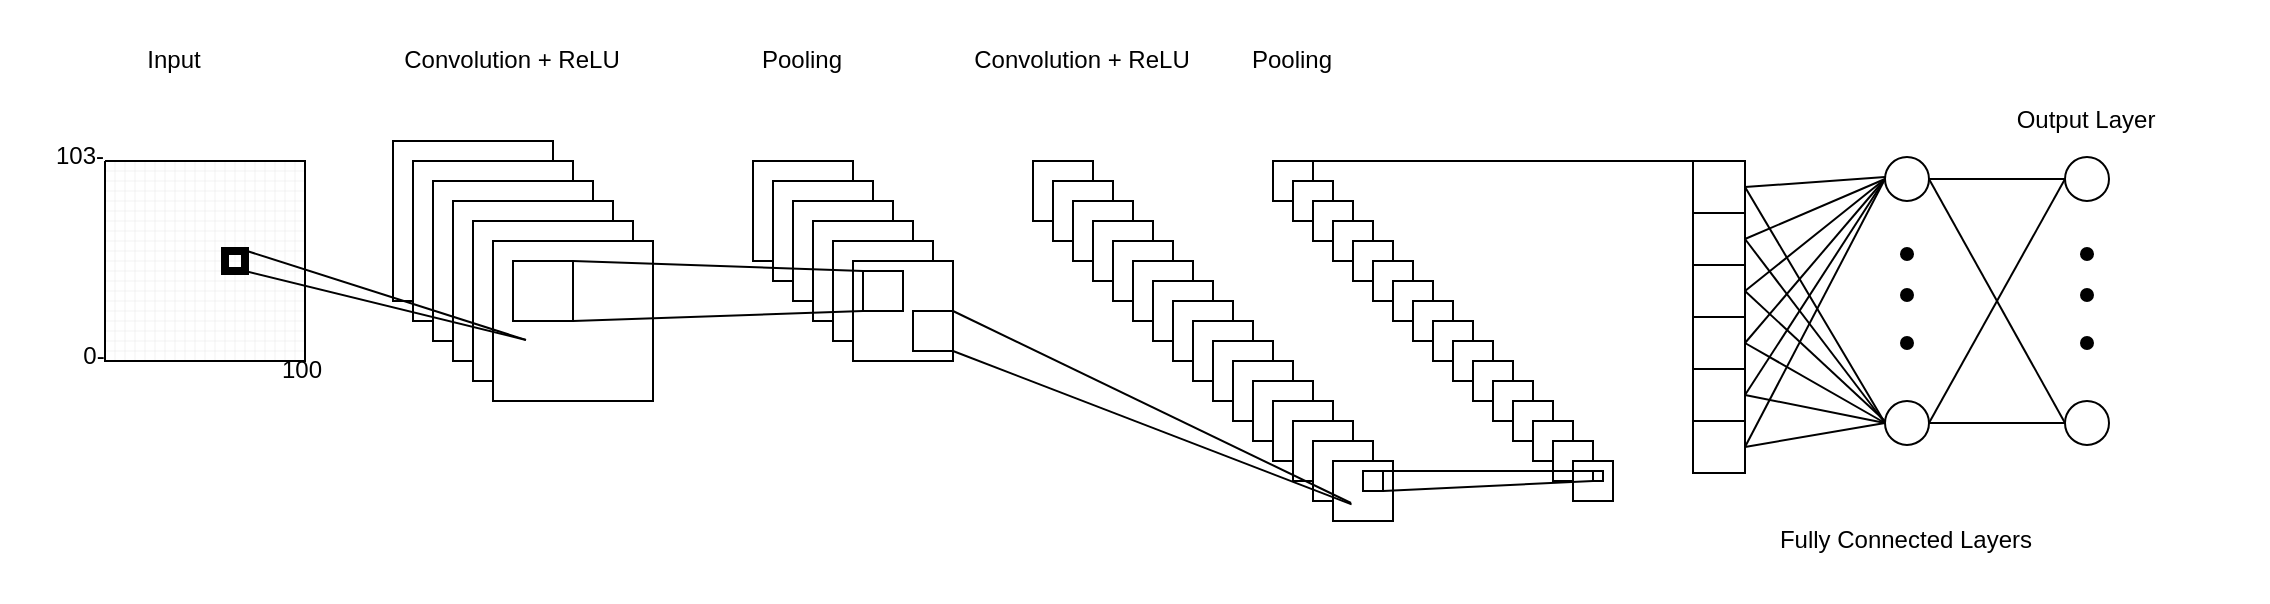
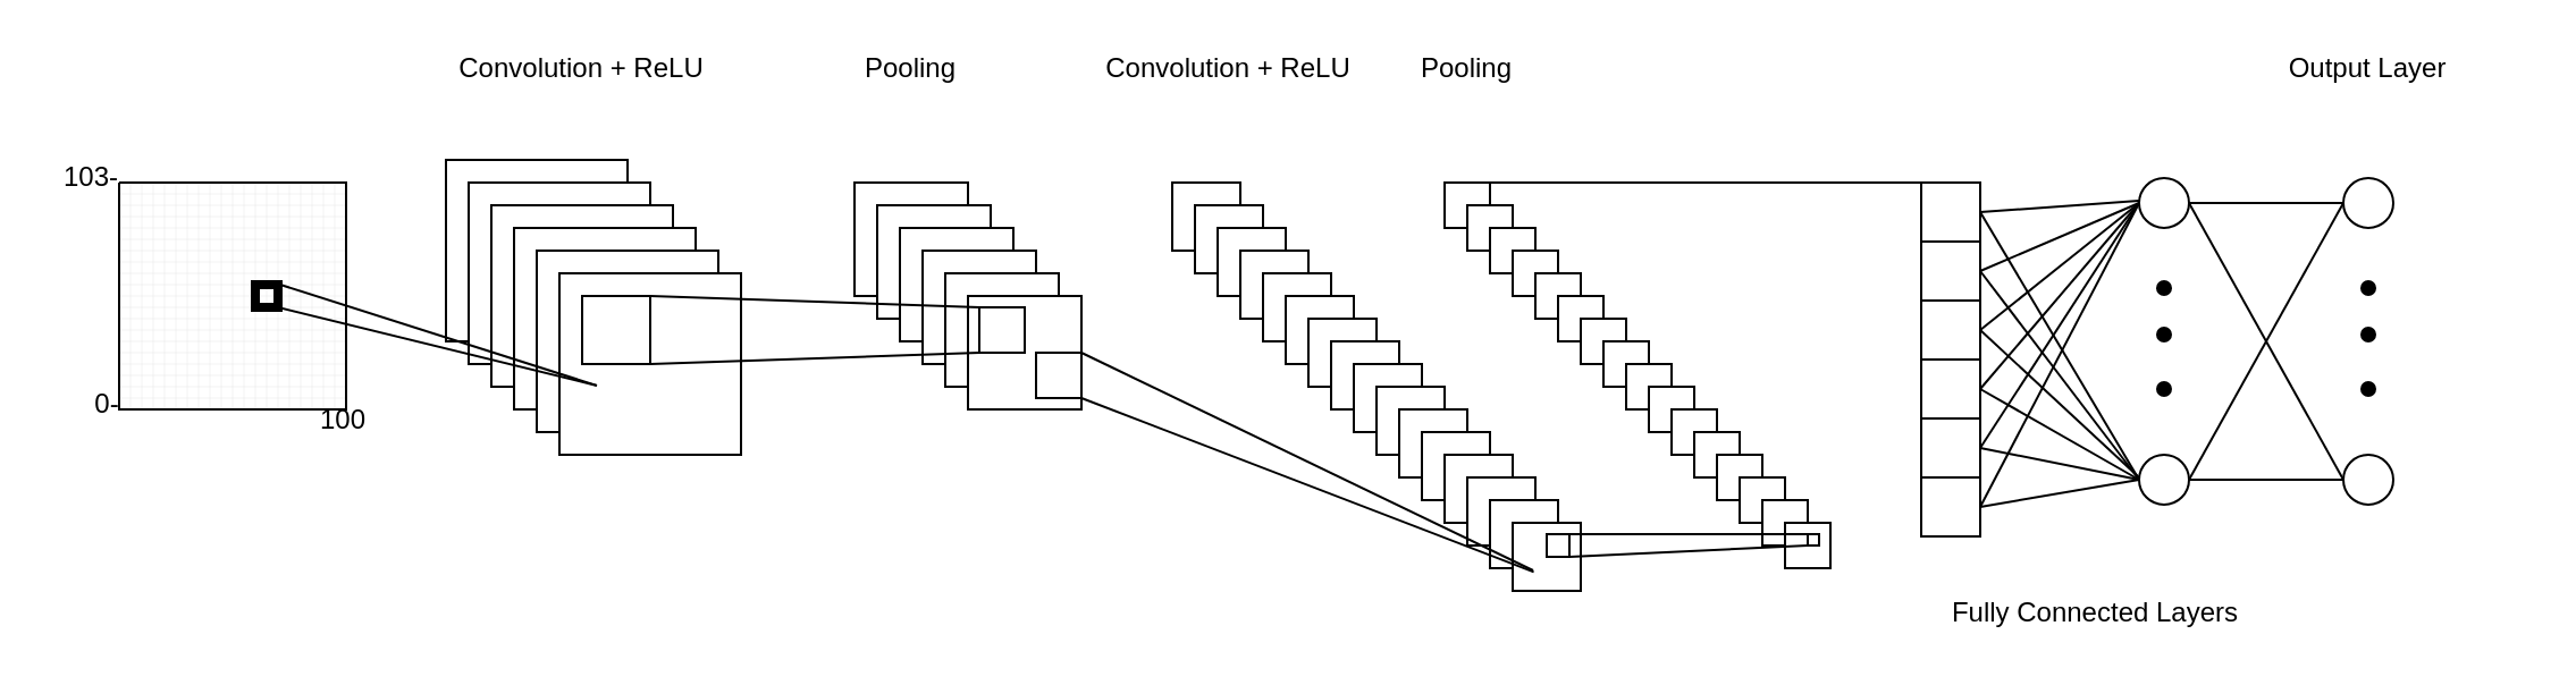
- <mxCell id="66" value="Input" style="text;html=1;strokeColor=none;fillColor=none;align=center;verticalAlign=middle;whiteSpace=wrap;rounded=0;" vertex="1" parent="1"><mxGeometry x="67" y="20" width="40" height="20" as="geometry" /></mxCell>
- <mxCell id="104" value="Output Layer" style="text;html=1;strokeColor=none;fillColor=none;align=center;verticalAlign=middle;whiteSpace=wrap;rounded=0;" vertex="1" parent="1"><mxGeometry x="973" y="50" width="140" height="20" as="geometry" /></mxCell>
+ <mxCell id="104" value="Output Layer" style="text;html=1;strokeColor=none;fillColor=none;align=center;verticalAlign=middle;whiteSpace=wrap;rounded=0;" vertex="1" parent="1"><mxGeometry x="973" y="20" width="140" height="20" as="geometry" /></mxCell>
- <mxCell id="103" value="Fully Connected Layers" style="text;html=1;strokeColor=none;fillColor=none;align=center;verticalAlign=middle;whiteSpace=wrap;rounded=0;" vertex="1" parent="1"><mxGeometry x="883" y="260" width="140" height="20" as="geometry" /></mxCell>
+ <mxCell id="103" value="Fully Connected Layers" style="text;html=1;strokeColor=none;fillColor=none;align=center;verticalAlign=middle;whiteSpace=wrap;rounded=0;" vertex="1" parent="1"><mxGeometry x="853" y="260" width="140" height="20" as="geometry" /></mxCell>
